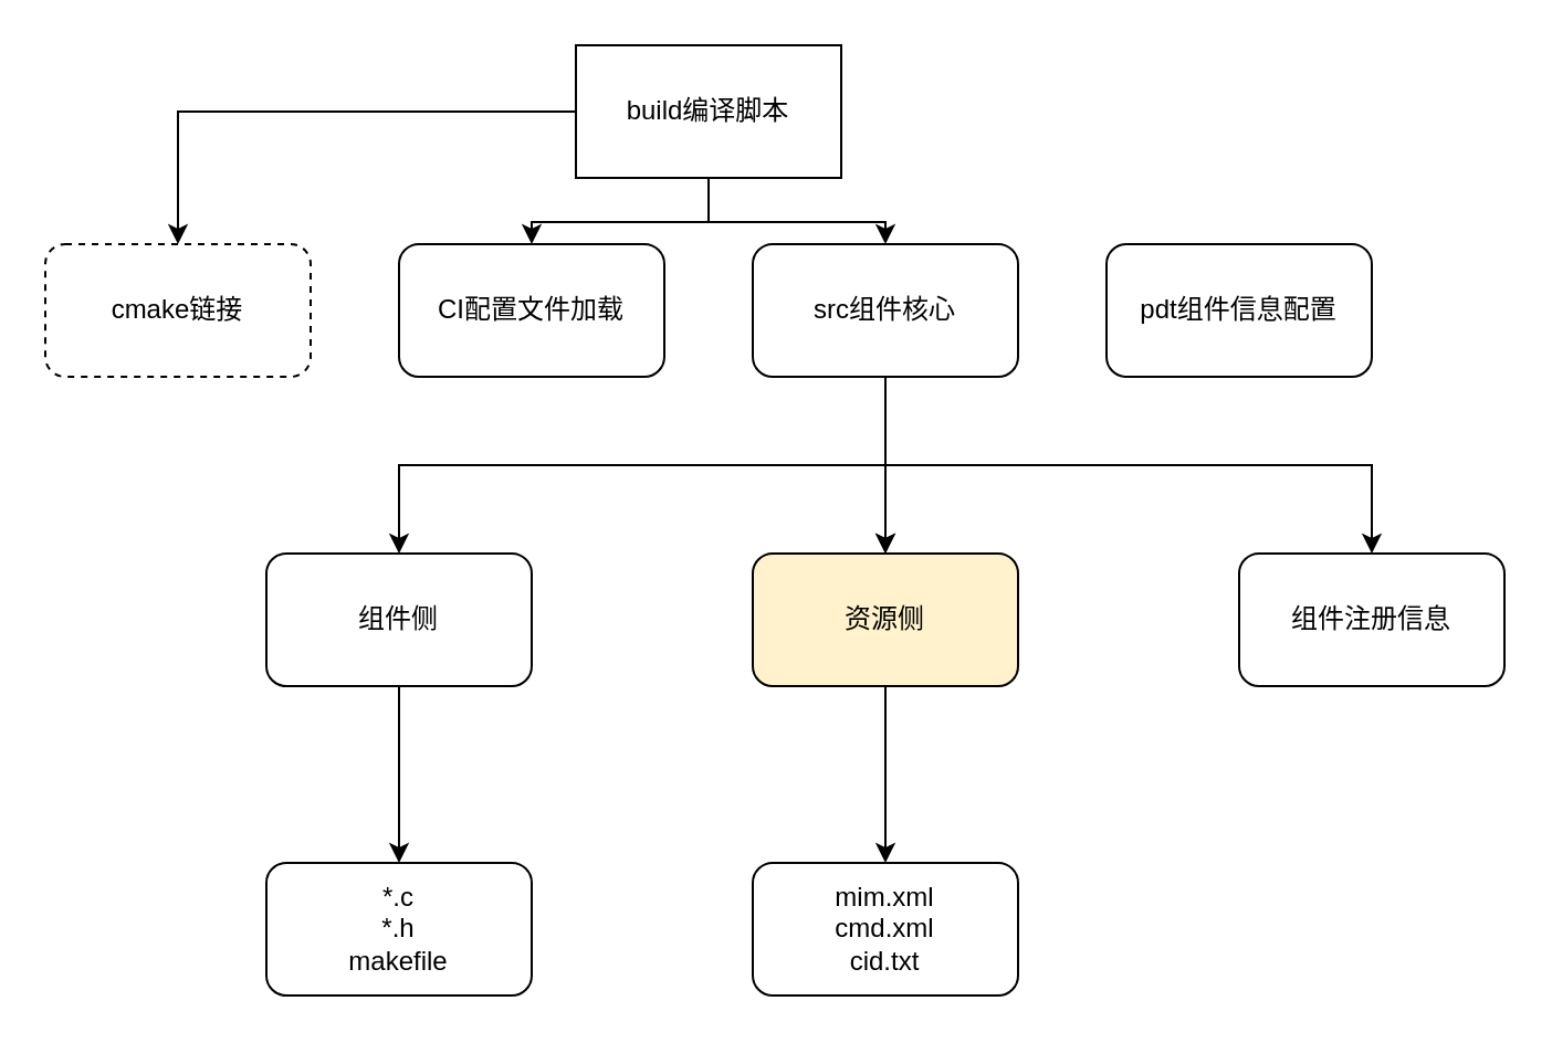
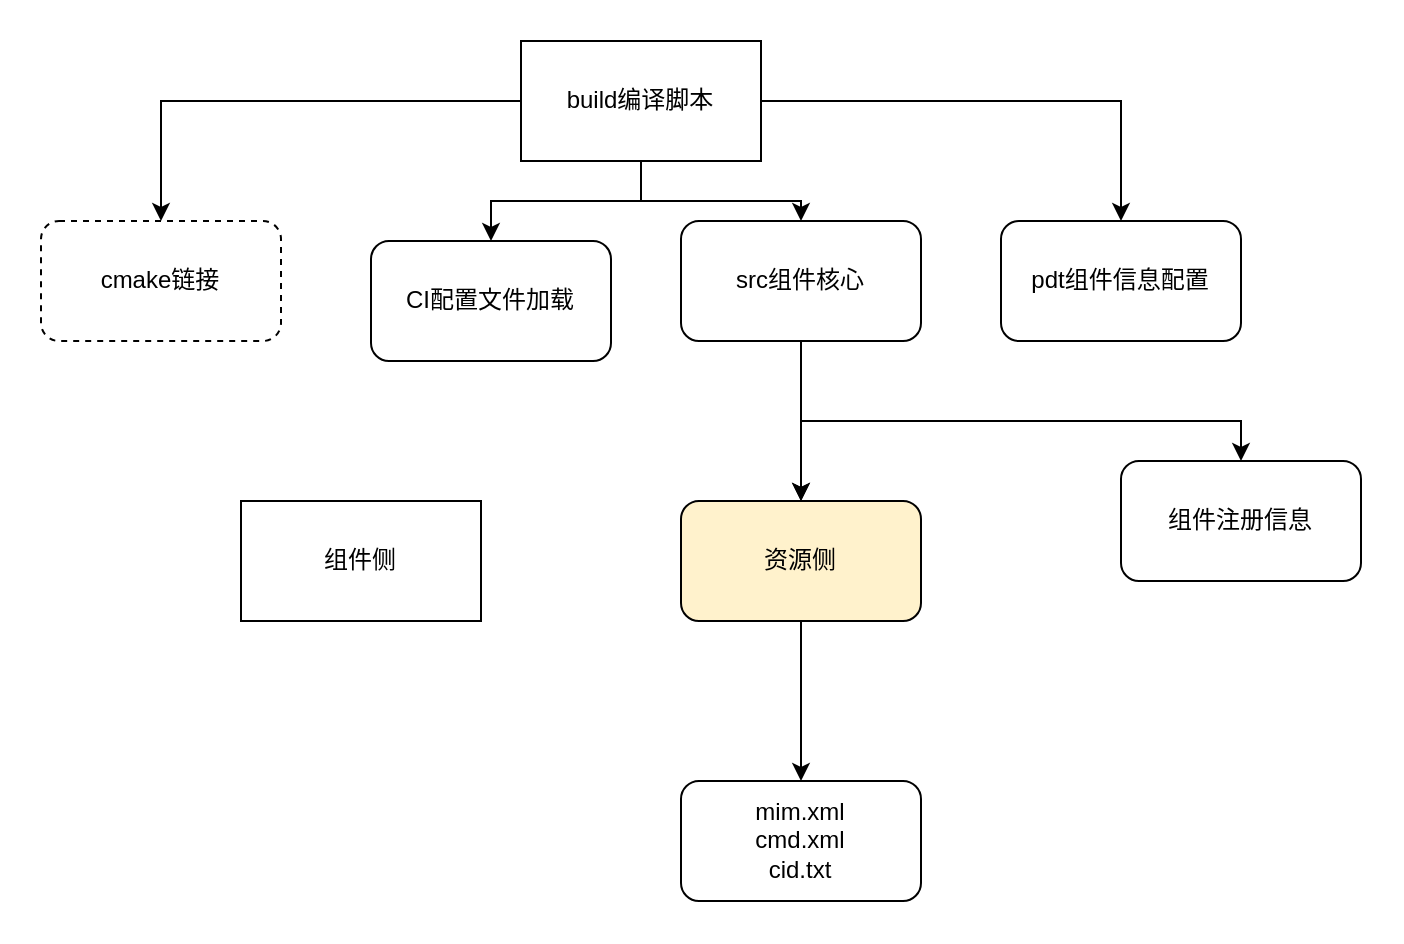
+ <mxCell id="2" value="" style="edgeStyle=orthogonalEdgeStyle;rounded=0;orthogonalLoop=1;jettySize=auto;html=1;" edge="1" parent="1" source="6" target="9"><mxGeometry relative="1" as="geometry" /></mxCell>
- <mxCell id="8" value="CI配置文件加载" style="rounded=1;whiteSpace=wrap;html=1;" vertex="1" parent="1"><mxGeometry x="180" y="110" width="120" height="60" as="geometry" /></mxCell>
+ <mxCell id="8" value="CI配置文件加载" style="rounded=1;whiteSpace=wrap;html=1;" vertex="1" parent="1"><mxGeometry x="185" y="120" width="120" height="60" as="geometry" /></mxCell>
- <mxCell id="10" value="" style="edgeStyle=orthogonalEdgeStyle;rounded=0;orthogonalLoop=1;jettySize=auto;html=1;" edge="1" parent="1" source="14" target="16"><mxGeometry relative="1" as="geometry"><Array as="points"><mxPoint x="400" y="210" /><mxPoint x="180" y="210" /></Array></mxGeometry></mxCell>
- <mxCell id="16" value="组件侧" style="whiteSpace=wrap;html=1;rounded=1;" vertex="1" parent="1"><mxGeometry x="120" y="250" width="120" height="60" as="geometry" /></mxCell>
+ <mxCell id="16" value="组件侧" style="whiteSpace=wrap;html=1;rounded=0;" vertex="1" parent="1"><mxGeometry x="120" y="250" width="120" height="60" as="geometry" /></mxCell>
- <mxCell id="19" value="组件注册信息" style="whiteSpace=wrap;html=1;rounded=1;" vertex="1" parent="1"><mxGeometry x="560" y="250" width="120" height="60" as="geometry" /></mxCell>
+ <mxCell id="19" value="组件注册信息" style="whiteSpace=wrap;html=1;rounded=1;" vertex="1" parent="1"><mxGeometry x="560" y="230" width="120" height="60" as="geometry" /></mxCell>
- <mxCell id="15" value="" style="edgeStyle=orthogonalEdgeStyle;rounded=0;orthogonalLoop=1;jettySize=auto;html=1;" edge="1" parent="1" source="16" target="21"><mxGeometry relative="1" as="geometry" /></mxCell>
- <mxCell id="21" value="*.c&lt;br&gt;*.h&lt;br&gt;makefile" style="whiteSpace=wrap;html=1;rounded=1;" vertex="1" parent="1"><mxGeometry x="120" y="390" width="120" height="60" as="geometry" /></mxCell>
